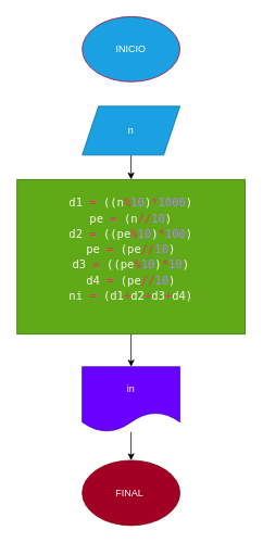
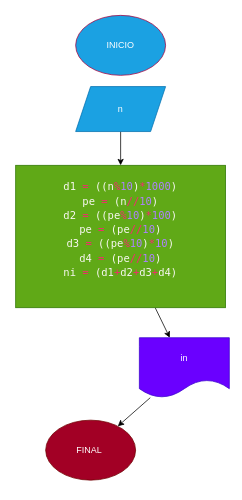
- <mxCell id="4" value="n" style="shape=parallelogram;perimeter=parallelogramPerimeter;whiteSpace=wrap;html=1;fixedSize=1;fillColor=#1ba1e2;fontColor=#ffffff;strokeColor=#006EAF;" vertex="1" parent="1"><mxGeometry x="100" y="130" width="120" height="60" as="geometry" /></mxCell>
+ <mxCell id="4" value="n" style="shape=parallelogram;perimeter=parallelogramPerimeter;whiteSpace=wrap;html=1;fixedSize=1;fillColor=#1ba1e2;fontColor=#ffffff;strokeColor=#006EAF;" vertex="1" parent="1"><mxGeometry x="100" y="115" width="120" height="60" as="geometry" /></mxCell>
- <mxCell id="8" value="in" style="shape=document;whiteSpace=wrap;html=1;boundedLbl=1;labelBackgroundColor=none;fillColor=#6a00ff;strokeColor=#3700CC;fontColor=#ffffff;" vertex="1" parent="1"><mxGeometry x="100" y="450" width="120" height="80" as="geometry" /></mxCell>
+ <mxCell id="8" value="in" style="shape=document;whiteSpace=wrap;html=1;boundedLbl=1;labelBackgroundColor=none;fillColor=#6a00ff;strokeColor=#3700CC;fontColor=#ffffff;" vertex="1" parent="1"><mxGeometry x="185" y="450" width="120" height="80" as="geometry" /></mxCell>
- <mxCell id="9" value="FINAL&amp;nbsp;" style="ellipse;whiteSpace=wrap;html=1;labelBackgroundColor=none;strokeColor=#6F0000;fillColor=#a20025;fontColor=#ffffff;" vertex="1" parent="1"><mxGeometry x="100" y="565" width="120" height="80" as="geometry" /></mxCell>
+ <mxCell id="9" value="FINAL&amp;nbsp;" style="ellipse;whiteSpace=wrap;html=1;labelBackgroundColor=none;strokeColor=#6F0000;fillColor=#a20025;fontColor=#ffffff;" vertex="1" parent="1"><mxGeometry x="60" y="560" width="120" height="80" as="geometry" /></mxCell>
